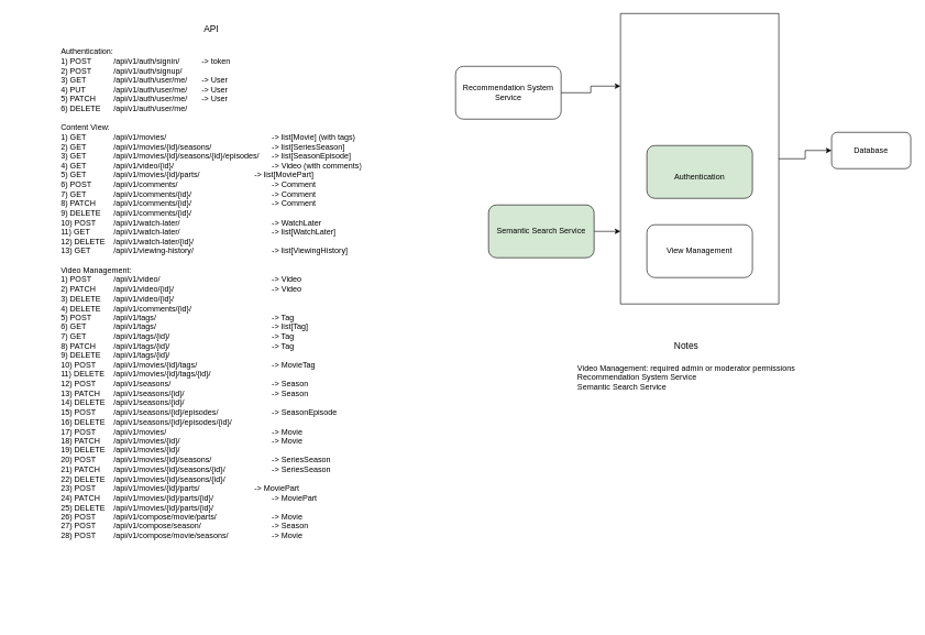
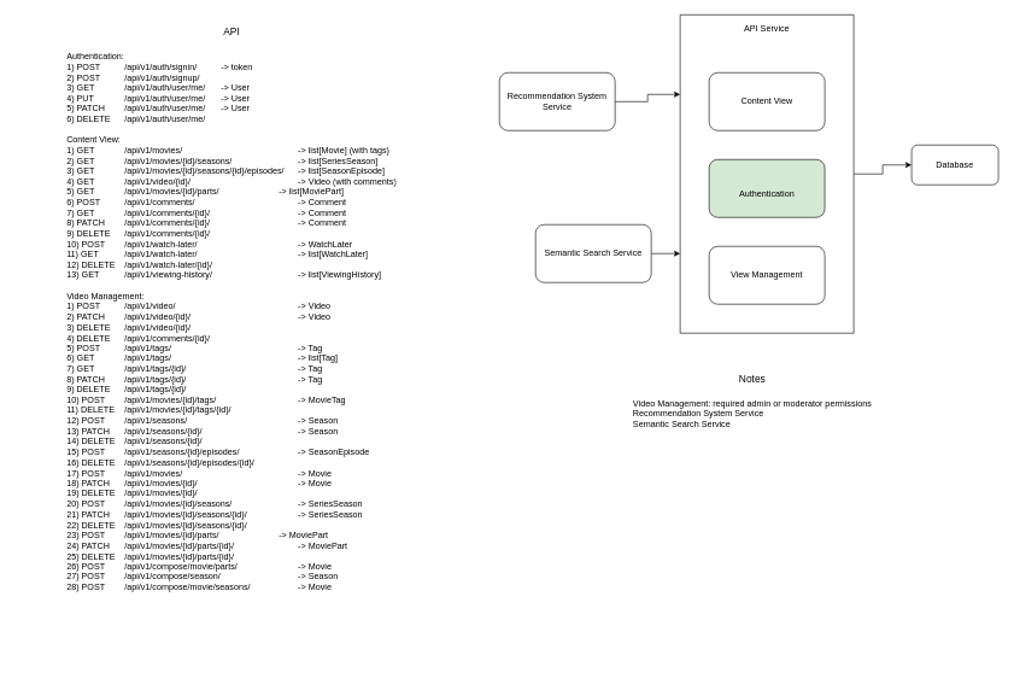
+ <mxCell id="14" value="API Service" style="text;html=1;strokeColor=none;fillColor=none;align=center;verticalAlign=middle;whiteSpace=wrap;rounded=0;" parent="13" vertex="1"><mxGeometry x="40" width="160" height="40" as="geometry" /></mxCell>
+ <mxCell id="11" value="Content View " style="rounded=1;whiteSpace=wrap;html=1;" parent="9" vertex="1"><mxGeometry x="40" y="80" width="160" height="80" as="geometry" /></mxCell>
- <mxCell id="5" value="Semantic Search Service" style="rounded=1;whiteSpace=wrap;html=1;fillColor=#d5e8d4;" parent="1" vertex="1"><mxGeometry x="740" y="310" width="160" height="80" as="geometry" /></mxCell>
+ <mxCell id="5" value="Semantic Search Service" style="rounded=1;whiteSpace=wrap;html=1;" parent="1" vertex="1"><mxGeometry x="740" y="310" width="160" height="80" as="geometry" /></mxCell>
